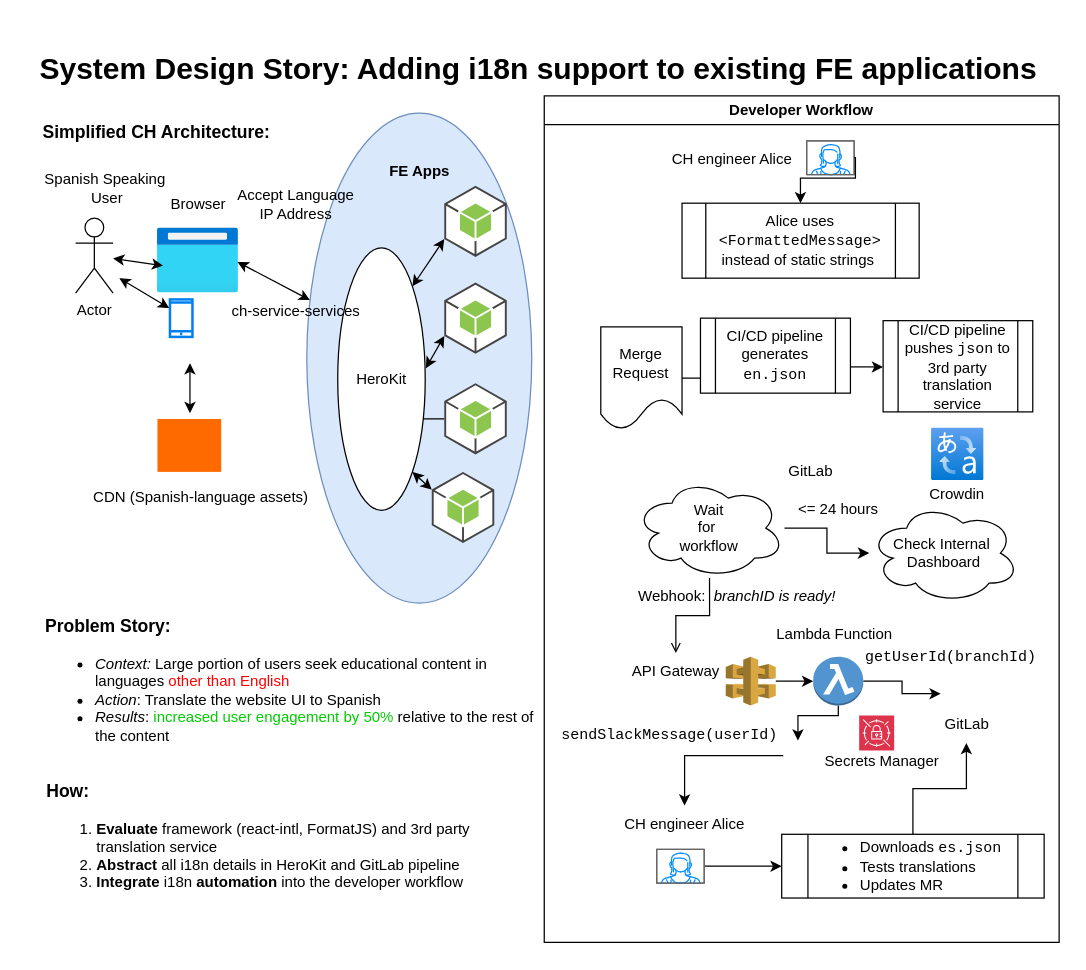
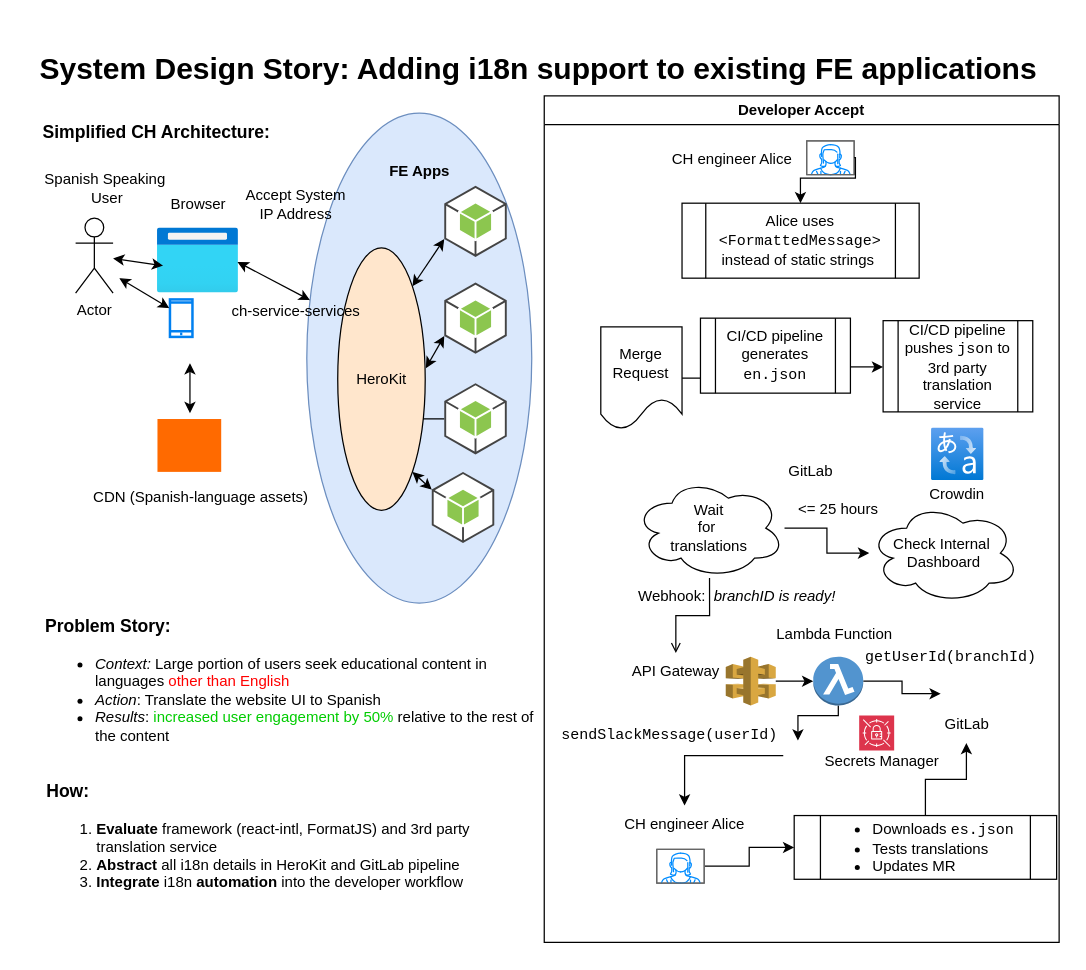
- <mxCell id="57" value="Developer Workflow" style="swimlane;whiteSpace=wrap;html=1;labelBackgroundColor=default;" vertex="1" parent="1"><mxGeometry x="435" y="76.05" width="412" height="677.5" as="geometry" /></mxCell>
+ <mxCell id="57" value="Developer Accept" style="swimlane;whiteSpace=wrap;html=1;labelBackgroundColor=default;" vertex="1" parent="1"><mxGeometry x="435" y="76.05" width="412" height="677.5" as="geometry" /></mxCell>
- <mxCell id="27" value="Accept Language&lt;div&gt;IP Address&lt;/div&gt;" style="text;html=1;align=center;verticalAlign=middle;resizable=0;points=[];autosize=1;strokeColor=none;fillColor=none;" parent="1" vertex="1"><mxGeometry x="175.5" y="143" width="120" height="40" as="geometry" /></mxCell>
+ <mxCell id="27" value="Accept System&lt;div&gt;IP Address&lt;/div&gt;" style="text;html=1;align=center;verticalAlign=middle;resizable=0;points=[];autosize=1;strokeColor=none;fillColor=none;" parent="1" vertex="1"><mxGeometry x="175.5" y="143" width="120" height="40" as="geometry" /></mxCell>
- <mxCell id="22" value="HeroKit" style="ellipse;whiteSpace=wrap;html=1;" parent="1" vertex="1"><mxGeometry x="269.75" y="197.8" width="70" height="210" as="geometry" /></mxCell>
+ <mxCell id="22" value="HeroKit" style="ellipse;whiteSpace=wrap;html=1;fillColor=#ffe6cc;" parent="1" vertex="1"><mxGeometry x="269.75" y="197.8" width="70" height="210" as="geometry" /></mxCell>
- <mxCell id="65" value="&amp;lt;= 24 hours" style="text;html=1;align=center;verticalAlign=middle;resizable=0;points=[];autosize=1;strokeColor=none;fillColor=none;" vertex="1" parent="57"><mxGeometry x="190" y="315.95" width="90" height="30" as="geometry" /></mxCell>
+ <mxCell id="65" value="&amp;lt;= 25 hours" style="text;html=1;align=center;verticalAlign=middle;resizable=0;points=[];autosize=1;strokeColor=none;fillColor=none;" vertex="1" parent="57"><mxGeometry x="190" y="315.95" width="90" height="30" as="geometry" /></mxCell>
- <mxCell id="39" value="Wait&lt;div&gt;for&amp;nbsp;&lt;/div&gt;&lt;div&gt;workflow&lt;/div&gt;" style="ellipse;shape=cloud;whiteSpace=wrap;html=1;" vertex="1" parent="1"><mxGeometry x="507.25" y="382" width="120" height="80" as="geometry" /></mxCell>
+ <mxCell id="39" value="Wait&lt;div&gt;for&amp;nbsp;&lt;/div&gt;&lt;div&gt;translations&lt;/div&gt;" style="ellipse;shape=cloud;whiteSpace=wrap;html=1;" vertex="1" parent="1"><mxGeometry x="507.25" y="382" width="120" height="80" as="geometry" /></mxCell>
- <mxCell id="52" value="&lt;ul&gt;&lt;li&gt;&lt;span style=&quot;background-color: transparent; color: light-dark(rgb(0, 0, 0), rgb(255, 255, 255));&quot;&gt;Downloads&amp;nbsp;&lt;font face=&quot;Courier New&quot;&gt;es.json&lt;/font&gt;&lt;/span&gt;&lt;/li&gt;&lt;li&gt;Tests translations&lt;/li&gt;&lt;li&gt;Updates MR&lt;/li&gt;&lt;/ul&gt;" style="shape=process;whiteSpace=wrap;html=1;backgroundOutline=1;align=left;" vertex="1" parent="1"><mxGeometry x="625" y="667" width="210" height="51" as="geometry" /></mxCell>
+ <mxCell id="52" value="&lt;ul&gt;&lt;li&gt;&lt;span style=&quot;background-color: transparent; color: light-dark(rgb(0, 0, 0), rgb(255, 255, 255));&quot;&gt;Downloads&amp;nbsp;&lt;font face=&quot;Courier New&quot;&gt;es.json&lt;/font&gt;&lt;/span&gt;&lt;/li&gt;&lt;li&gt;Tests translations&lt;/li&gt;&lt;li&gt;Updates MR&lt;/li&gt;&lt;/ul&gt;" style="shape=process;whiteSpace=wrap;html=1;backgroundOutline=1;align=left;" vertex="1" parent="1"><mxGeometry x="635" y="652" width="210" height="51" as="geometry" /></mxCell>
